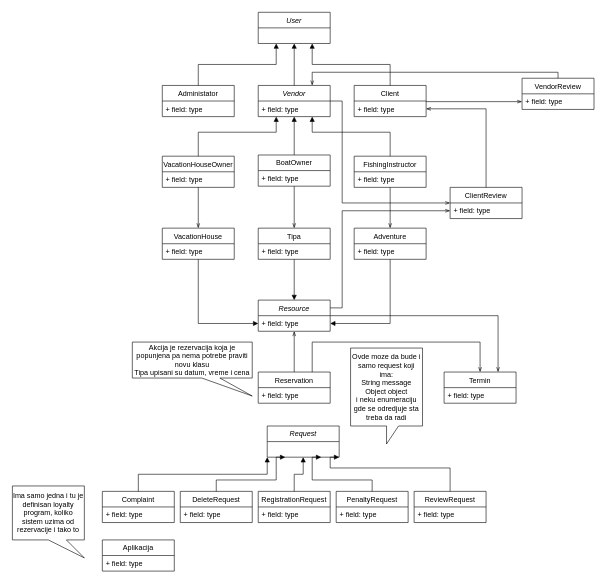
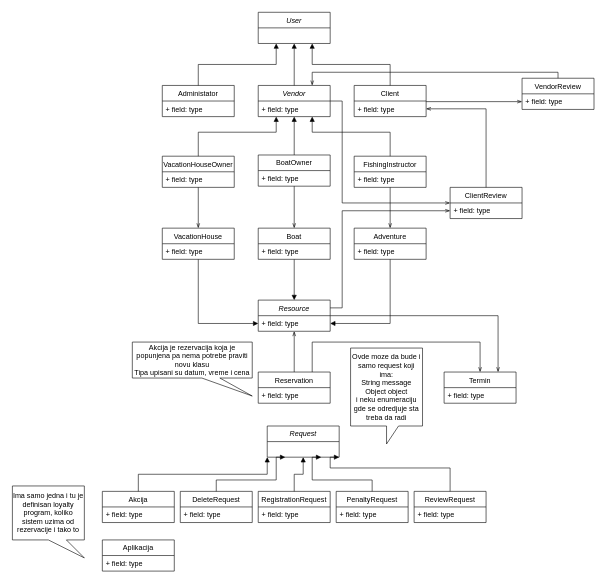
- <mxCell id="32" value="Tipa" style="swimlane;fontStyle=0;childLayout=stackLayout;horizontal=1;startSize=26;fillColor=none;horizontalStack=0;resizeParent=1;resizeParentMax=0;resizeLast=0;collapsible=1;marginBottom=0;" vertex="1" parent="25"><mxGeometry x="160" width="120" height="52" as="geometry" /></mxCell>
+ <mxCell id="32" value="Boat" style="swimlane;fontStyle=0;childLayout=stackLayout;horizontal=1;startSize=26;fillColor=none;horizontalStack=0;resizeParent=1;resizeParentMax=0;resizeLast=0;collapsible=1;marginBottom=0;" vertex="1" parent="25"><mxGeometry x="160" width="120" height="52" as="geometry" /></mxCell>
- <mxCell id="54" value="Complaint" style="swimlane;fontStyle=0;childLayout=stackLayout;horizontal=1;startSize=26;fillColor=none;horizontalStack=0;resizeParent=1;resizeParentMax=0;resizeLast=0;collapsible=1;marginBottom=0;" vertex="1" parent="51"><mxGeometry y="119" width="120" height="52" as="geometry" /></mxCell>
+ <mxCell id="54" value="Akcija" style="swimlane;fontStyle=0;childLayout=stackLayout;horizontal=1;startSize=26;fillColor=none;horizontalStack=0;resizeParent=1;resizeParentMax=0;resizeLast=0;collapsible=1;marginBottom=0;" vertex="1" parent="51"><mxGeometry y="119" width="120" height="52" as="geometry" /></mxCell>
